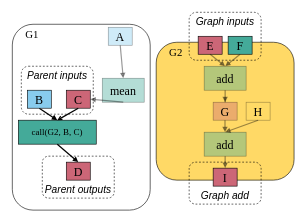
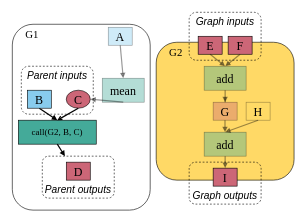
- <mxCell id="25" value="F" style="rounded=0;whiteSpace=wrap;html=1;fontFamily=Verdana;fontSize=20;align=center;verticalAlign=middle;labelBackgroundColor=none;fillColor=#44aa99;" parent="1" vertex="1"><mxGeometry x="380" y="60" width="40" height="30" as="geometry" /></mxCell>
+ <mxCell id="25" value="F" style="rounded=0;whiteSpace=wrap;html=1;fontFamily=Verdana;fontSize=20;align=center;verticalAlign=middle;labelBackgroundColor=none;fillColor=#CC6677;" parent="1" vertex="1"><mxGeometry x="380" y="60" width="40" height="30" as="geometry" /></mxCell>
- <mxCell id="27" value="C" style="rounded=0;whiteSpace=wrap;html=1;fontFamily=Verdana;fontSize=20;align=center;verticalAlign=middle;labelBackgroundColor=none;fillColor=#CC6677;" parent="1" vertex="1"><mxGeometry x="110" y="150" width="40" height="30" as="geometry" /></mxCell>
+ <mxCell id="27" value="C" style="ellipse;whiteSpace=wrap;html=1;fontFamily=Verdana;fontSize=20;align=center;verticalAlign=middle;labelBackgroundColor=none;fillColor=#CC6677;" parent="1" vertex="1"><mxGeometry x="110" y="150" width="40" height="30" as="geometry" /></mxCell>
- <mxCell id="6" value="" style="rounded=0;orthogonalLoop=1;jettySize=auto;html=1;endArrow=block;endFill=1;endSize=4;strokeWidth=2;exitX=0.5;exitY=1;exitDx=0;exitDy=0;entryX=0.5;entryY=0;entryDx=0;entryDy=0;" parent="1" source="4" target="31" edge="1"><mxGeometry x="110" y="120" as="geometry" /></mxCell>
+ <mxCell id="6" value="" style="rounded=0;orthogonalLoop=1;jettySize=auto;html=1;endArrow=block;endFill=1;endSize=4;strokeWidth=2;exitX=0.5;exitY=1;exitDx=0;exitDy=0;" parent="1" source="4" target="11" edge="1"><mxGeometry x="110" y="120" as="geometry" /></mxCell>
- <mxCell id="12" value="&lt;font style=&quot;font-size: 17px&quot;&gt;Graph add&lt;/font&gt;" style="rounded=1;whiteSpace=wrap;html=1;fontSize=18;fillColor=none;dashed=1;verticalAlign=bottom;fontStyle=2" parent="1" vertex="1"><mxGeometry x="315" y="270" width="120" height="70" as="geometry" /></mxCell>
+ <mxCell id="12" value="&lt;font style=&quot;font-size: 17px&quot;&gt;Graph outputs&lt;/font&gt;" style="rounded=1;whiteSpace=wrap;html=1;fontSize=18;fillColor=none;dashed=1;verticalAlign=bottom;fontStyle=2" parent="1" vertex="1"><mxGeometry x="315" y="270" width="120" height="70" as="geometry" /></mxCell>
